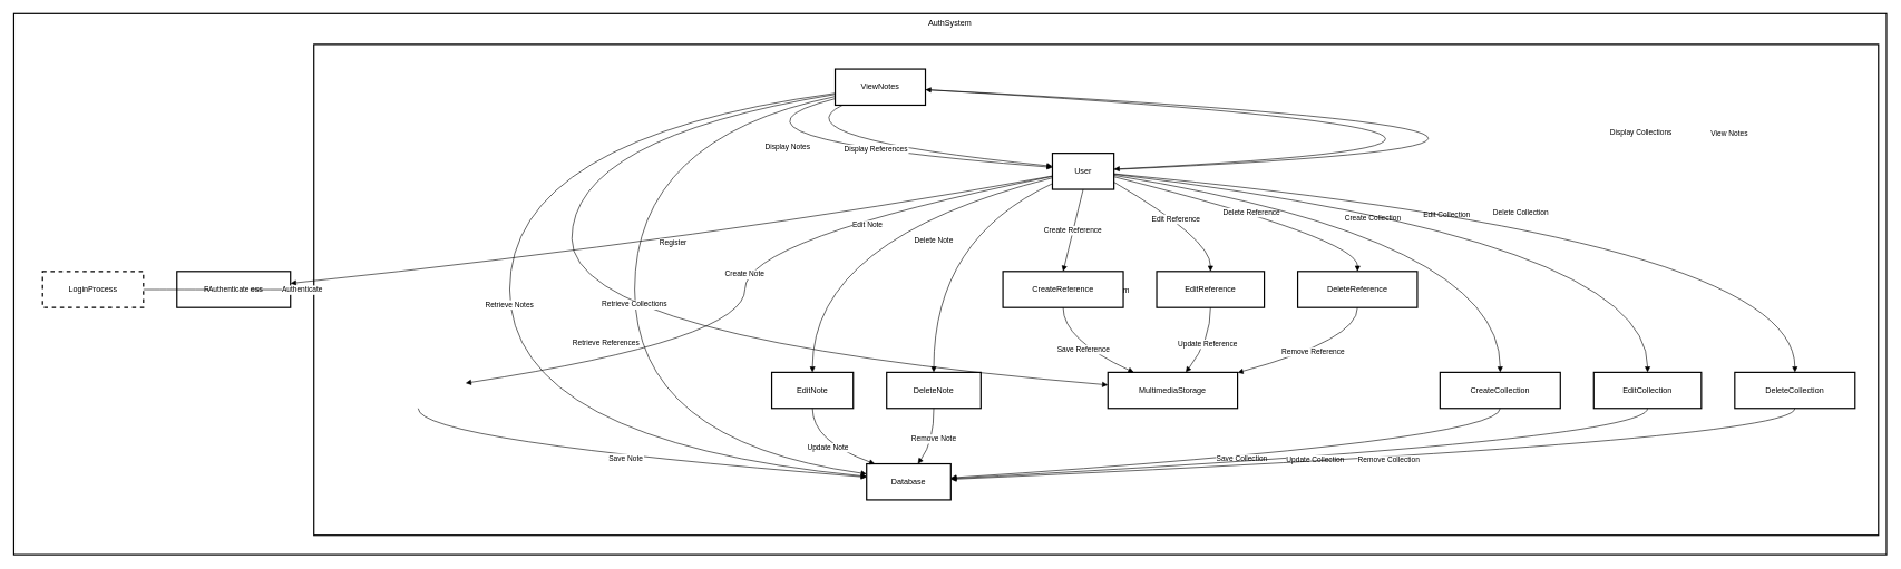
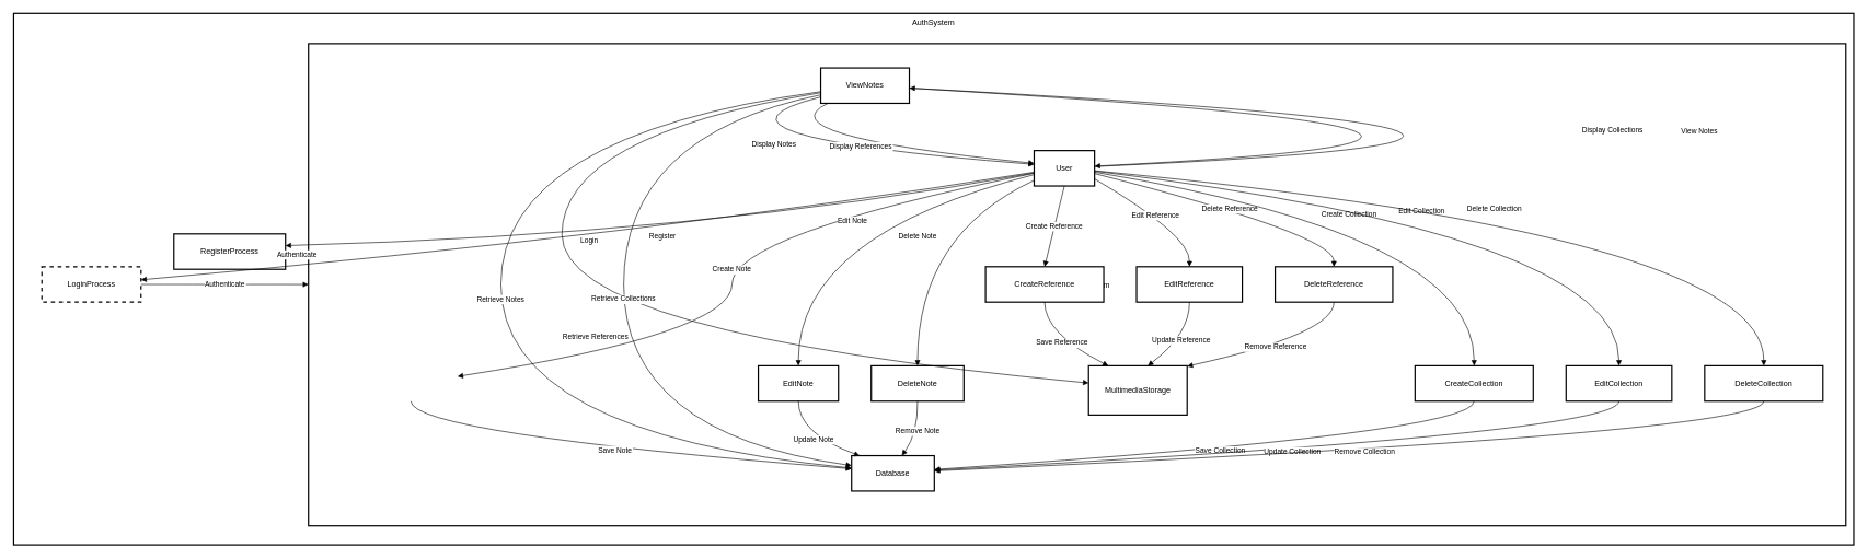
+ <mxCell id="34" value="Login" style="curved=1;startArrow=none;endArrow=block;exitX=0;exitY=0.61;entryX=1;entryY=0.37;rounded=0;" edge="1" parent="2" source="10" target="17"><mxGeometry relative="1" as="geometry"><Array as="points"><mxPoint x="970" y="337" /></Array></mxGeometry></mxCell>
- <mxCell id="18" value="RegisterProcess" style="whiteSpace=wrap;strokeWidth=2;" vertex="1" parent="2"><mxGeometry x="244" y="386" width="170" height="54" as="geometry" /></mxCell>
+ <mxCell id="18" value="RegisterProcess" style="whiteSpace=wrap;strokeWidth=2;" vertex="1" parent="2"><mxGeometry x="244" y="336" width="170" height="54" as="geometry" /></mxCell>
- <mxCell id="9" value="MultimediaStorage" style="whiteSpace=wrap;strokeWidth=2;" vertex="1" parent="2"><mxGeometry x="1637" y="537" width="194" height="54" as="geometry" /></mxCell>
+ <mxCell id="9" value="MultimediaStorage" style="whiteSpace=wrap;strokeWidth=2;" vertex="1" parent="2"><mxGeometry x="1637" y="537" width="150" height="75" as="geometry" /></mxCell>
